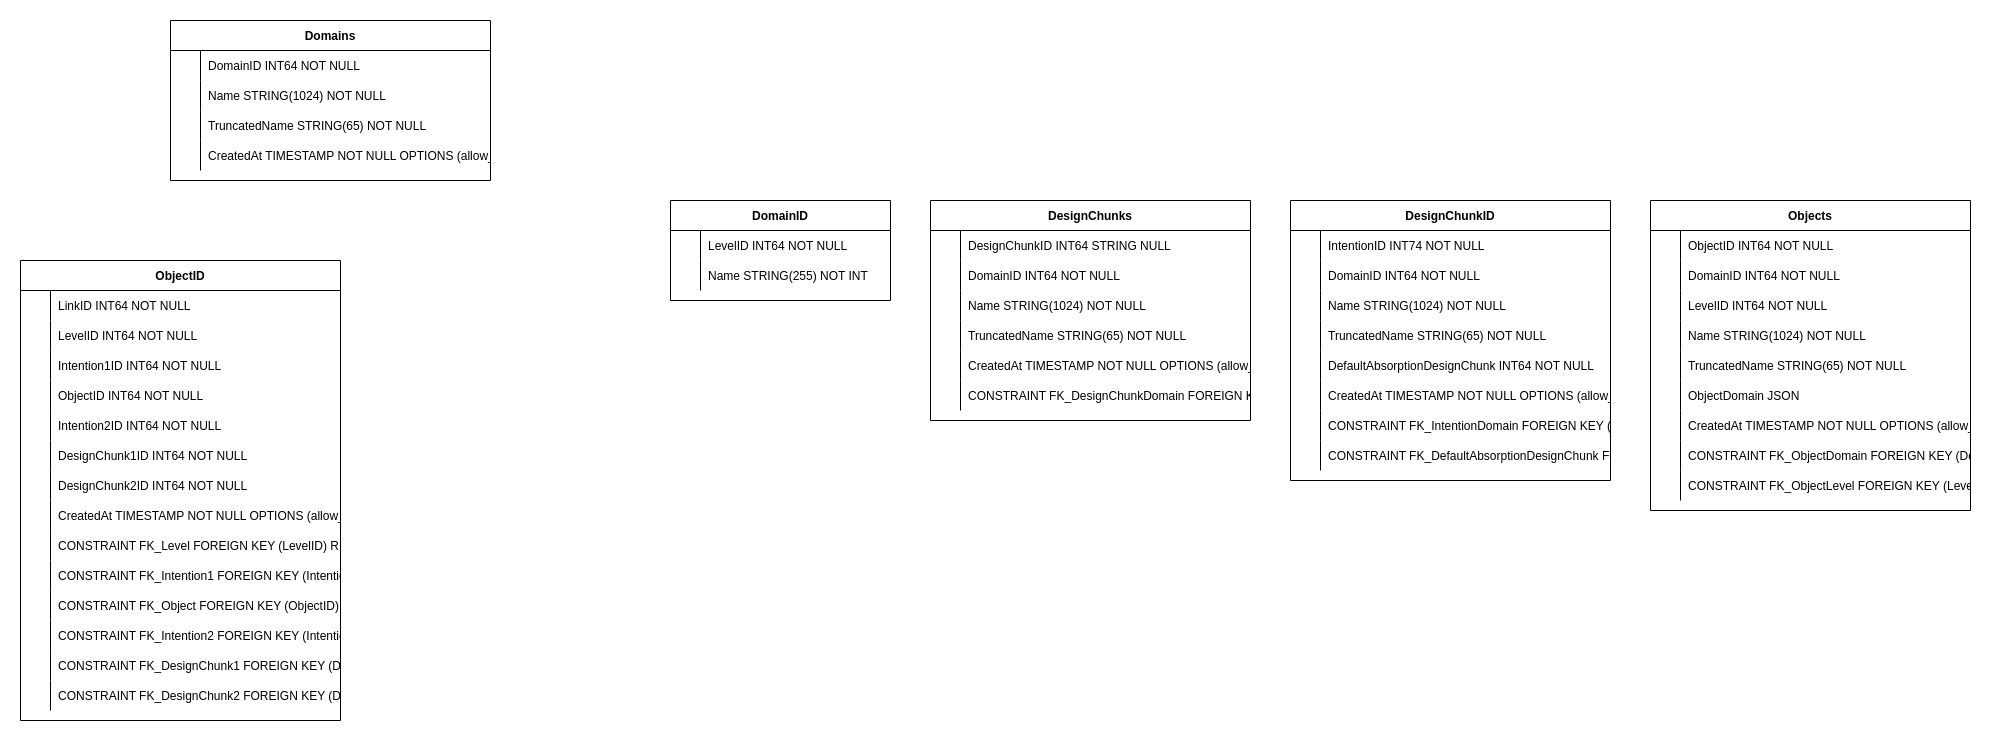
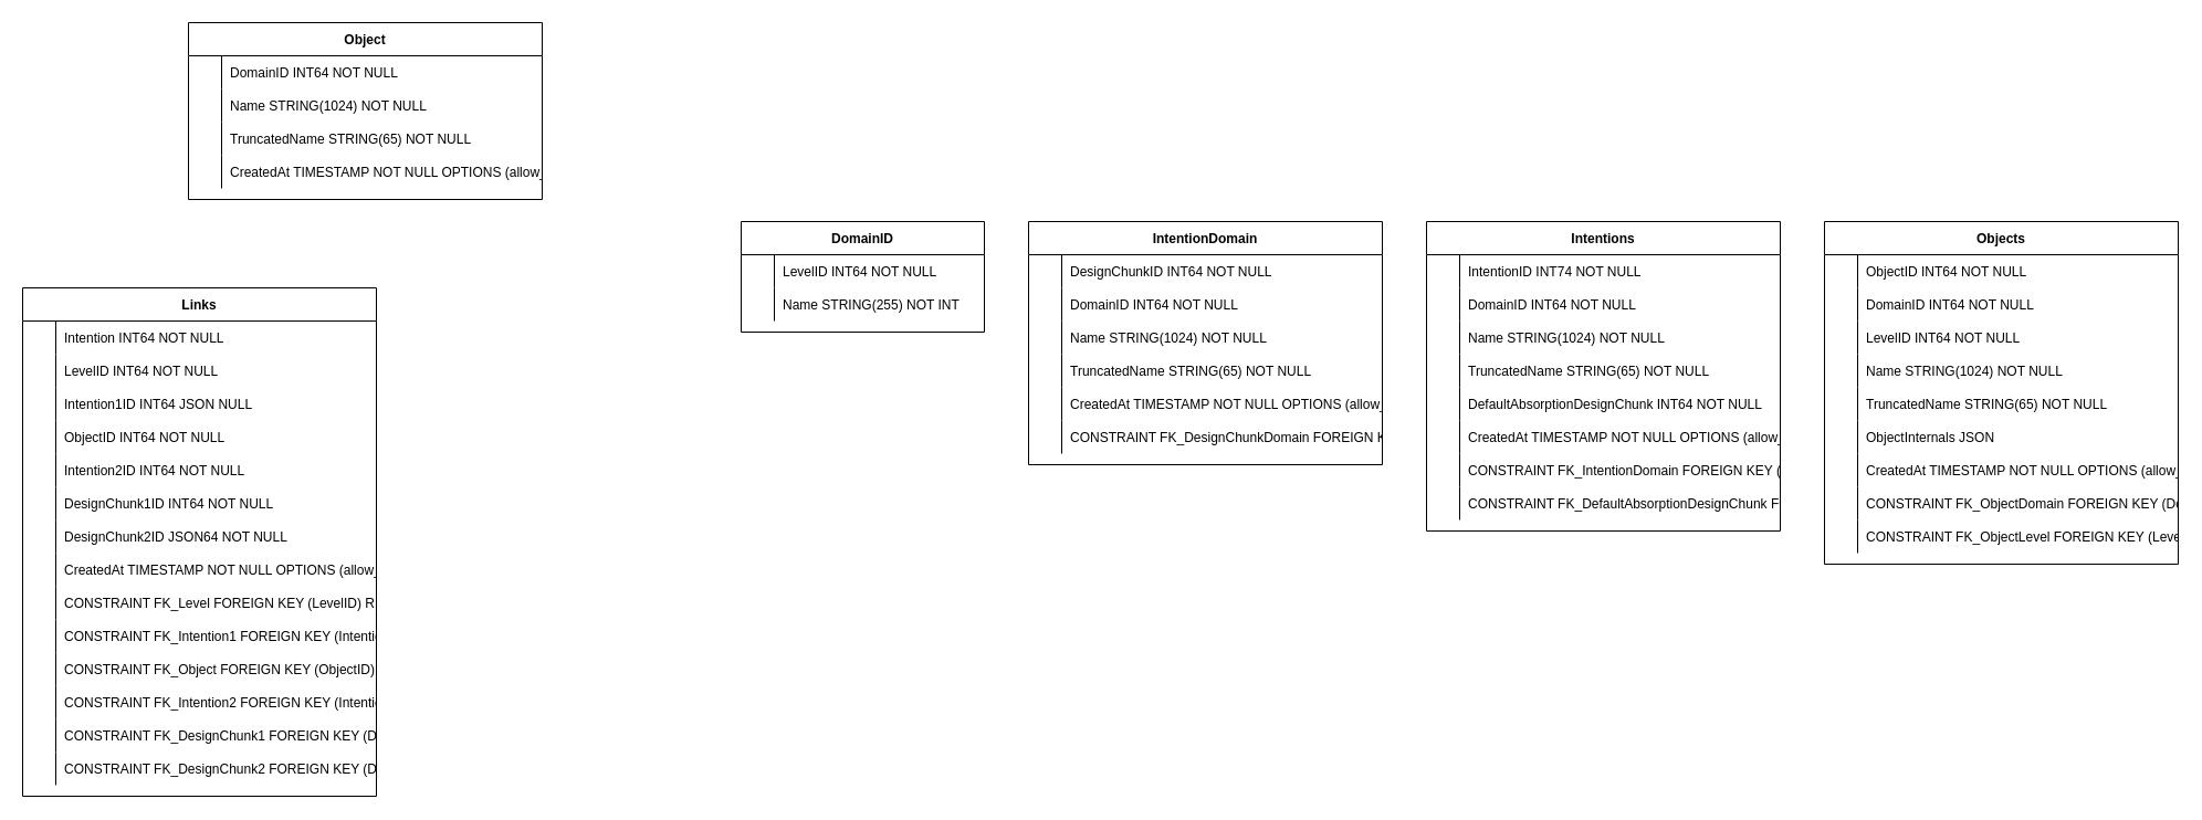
- <mxCell id="2" value="Domains" style="shape=table;startSize=30;container=1;collapsible=1;childLayout=tableLayout;fixedRows=1;rowLines=0;fontStyle=1;align=center;resizeLast=1;" vertex="1" parent="1"><mxGeometry x="170" y="20" width="320" height="160" as="geometry" /></mxCell>
+ <mxCell id="2" value="Object" style="shape=table;startSize=30;container=1;collapsible=1;childLayout=tableLayout;fixedRows=1;rowLines=0;fontStyle=1;align=center;resizeLast=1;" vertex="1" parent="1"><mxGeometry x="170" y="20" width="320" height="160" as="geometry" /></mxCell>
- <mxCell id="22" value="DesignChunks" style="shape=table;startSize=30;container=1;collapsible=1;childLayout=tableLayout;fixedRows=1;rowLines=0;fontStyle=1;align=center;resizeLast=1;" vertex="1" parent="1"><mxGeometry x="930" y="200" width="320" height="220" as="geometry" /></mxCell>
+ <mxCell id="22" value="IntentionDomain" style="shape=table;startSize=30;container=1;collapsible=1;childLayout=tableLayout;fixedRows=1;rowLines=0;fontStyle=1;align=center;resizeLast=1;" vertex="1" parent="1"><mxGeometry x="930" y="200" width="320" height="220" as="geometry" /></mxCell>
- <mxCell id="41" value="DesignChunkID" style="shape=table;startSize=30;container=1;collapsible=1;childLayout=tableLayout;fixedRows=1;rowLines=0;fontStyle=1;align=center;resizeLast=1;" vertex="1" parent="1"><mxGeometry x="1290" y="200" width="320" height="280" as="geometry" /></mxCell>
+ <mxCell id="41" value="Intentions" style="shape=table;startSize=30;container=1;collapsible=1;childLayout=tableLayout;fixedRows=1;rowLines=0;fontStyle=1;align=center;resizeLast=1;" vertex="1" parent="1"><mxGeometry x="1290" y="200" width="320" height="280" as="geometry" /></mxCell>
- <mxCell id="25" value="DesignChunkID INT64 STRING NULL" style="shape=partialRectangle;overflow=hidden;connectable=0;fillColor=none;align=left;top=0;left=0;bottom=0;right=0;spacingLeft=6;" vertex="1" parent="23"><mxGeometry x="30" width="290" height="30" as="geometry"><mxRectangle width="290" height="30" as="alternateBounds" /></mxGeometry></mxCell>
+ <mxCell id="25" value="DesignChunkID INT64 NOT NULL" style="shape=partialRectangle;overflow=hidden;connectable=0;fillColor=none;align=left;top=0;left=0;bottom=0;right=0;spacingLeft=6;" vertex="1" parent="23"><mxGeometry x="30" width="290" height="30" as="geometry"><mxRectangle width="290" height="30" as="alternateBounds" /></mxGeometry></mxCell>
- <mxCell id="94" value="ObjectID" style="shape=table;startSize=30;container=1;collapsible=1;childLayout=tableLayout;fixedRows=1;rowLines=0;fontStyle=1;align=center;resizeLast=1;" vertex="1" parent="1"><mxGeometry x="20" y="260" width="320" height="460" as="geometry" /></mxCell>
+ <mxCell id="94" value="Links" style="shape=table;startSize=30;container=1;collapsible=1;childLayout=tableLayout;fixedRows=1;rowLines=0;fontStyle=1;align=center;resizeLast=1;" vertex="1" parent="1"><mxGeometry x="20" y="260" width="320" height="460" as="geometry" /></mxCell>
- <mxCell id="97" value="LinkID INT64 NOT NULL" style="shape=partialRectangle;overflow=hidden;connectable=0;fillColor=none;align=left;top=0;left=0;bottom=0;right=0;spacingLeft=6;" vertex="1" parent="95"><mxGeometry x="30" width="290" height="30" as="geometry"><mxRectangle width="290" height="30" as="alternateBounds" /></mxGeometry></mxCell>
+ <mxCell id="97" value="Intention INT64 NOT NULL" style="shape=partialRectangle;overflow=hidden;connectable=0;fillColor=none;align=left;top=0;left=0;bottom=0;right=0;spacingLeft=6;" vertex="1" parent="95"><mxGeometry x="30" width="290" height="30" as="geometry"><mxRectangle width="290" height="30" as="alternateBounds" /></mxGeometry></mxCell>
- <mxCell id="103" value="Intention1ID INT64 NOT NULL" style="shape=partialRectangle;overflow=hidden;connectable=0;fillColor=none;align=left;top=0;left=0;bottom=0;right=0;spacingLeft=6;" vertex="1" parent="101"><mxGeometry x="30" width="290" height="30" as="geometry"><mxRectangle width="290" height="30" as="alternateBounds" /></mxGeometry></mxCell>
+ <mxCell id="103" value="Intention1ID INT64 JSON NULL" style="shape=partialRectangle;overflow=hidden;connectable=0;fillColor=none;align=left;top=0;left=0;bottom=0;right=0;spacingLeft=6;" vertex="1" parent="101"><mxGeometry x="30" width="290" height="30" as="geometry"><mxRectangle width="290" height="30" as="alternateBounds" /></mxGeometry></mxCell>
- <mxCell id="84" value="ObjectDomain JSON" style="shape=partialRectangle;overflow=hidden;connectable=0;fillColor=none;align=left;top=0;left=0;bottom=0;right=0;spacingLeft=6;" vertex="1" parent="82"><mxGeometry x="30" width="290" height="30" as="geometry"><mxRectangle width="290" height="30" as="alternateBounds" /></mxGeometry></mxCell>
+ <mxCell id="84" value="ObjectInternals JSON" style="shape=partialRectangle;overflow=hidden;connectable=0;fillColor=none;align=left;top=0;left=0;bottom=0;right=0;spacingLeft=6;" vertex="1" parent="82"><mxGeometry x="30" width="290" height="30" as="geometry"><mxRectangle width="290" height="30" as="alternateBounds" /></mxGeometry></mxCell>
- <mxCell id="115" value="DesignChunk2ID INT64 NOT NULL" style="shape=partialRectangle;overflow=hidden;connectable=0;fillColor=none;align=left;top=0;left=0;bottom=0;right=0;spacingLeft=6;" vertex="1" parent="113"><mxGeometry x="30" width="290" height="30" as="geometry"><mxRectangle width="290" height="30" as="alternateBounds" /></mxGeometry></mxCell>
+ <mxCell id="115" value="DesignChunk2ID JSON64 NOT NULL" style="shape=partialRectangle;overflow=hidden;connectable=0;fillColor=none;align=left;top=0;left=0;bottom=0;right=0;spacingLeft=6;" vertex="1" parent="113"><mxGeometry x="30" width="290" height="30" as="geometry"><mxRectangle width="290" height="30" as="alternateBounds" /></mxGeometry></mxCell>
